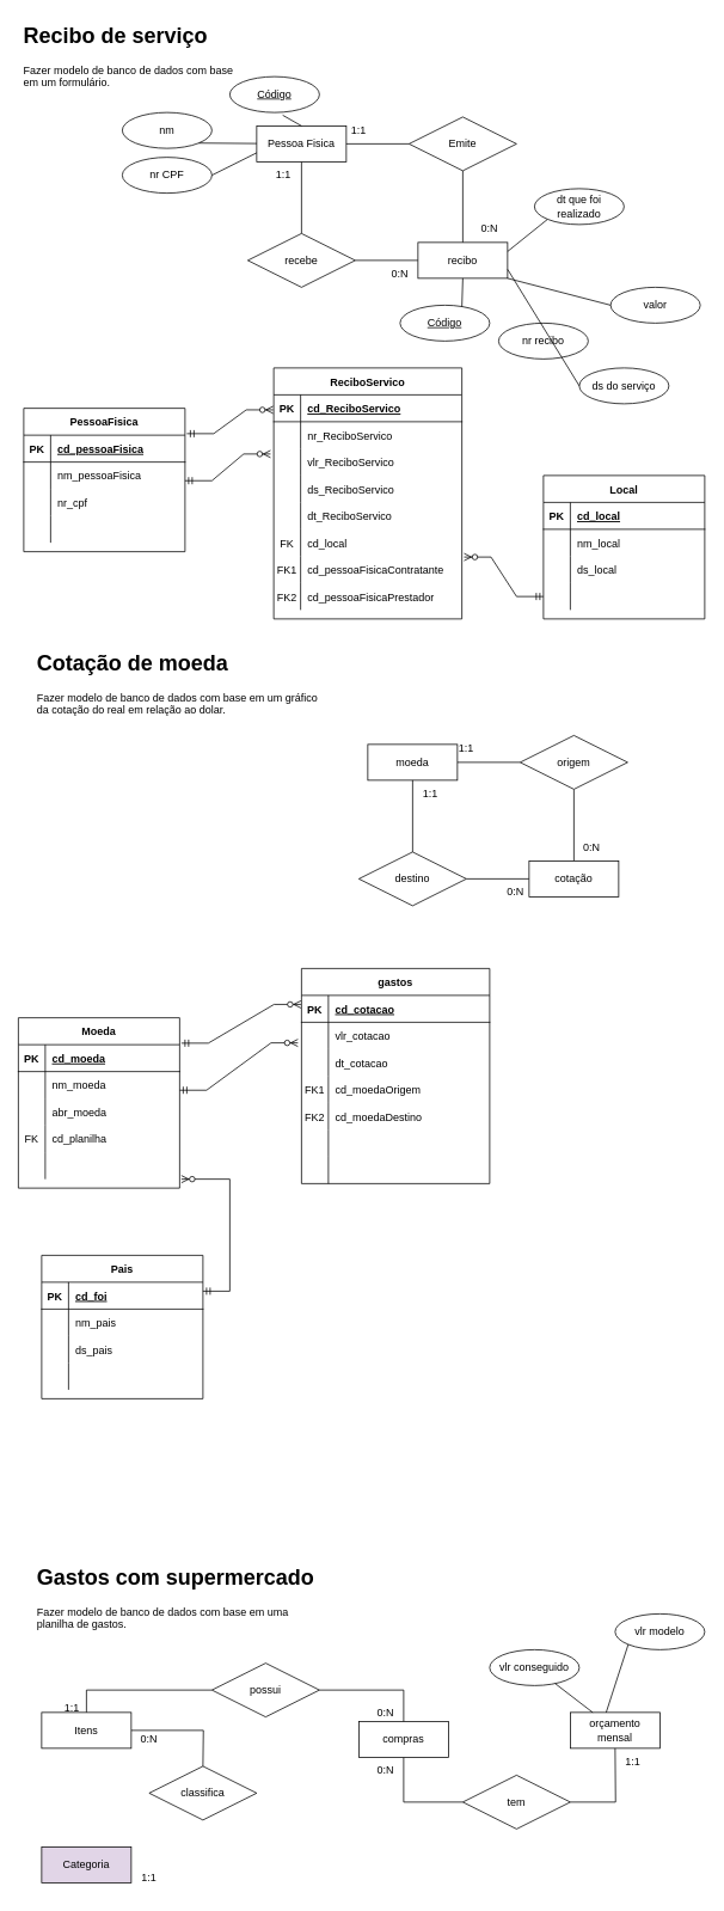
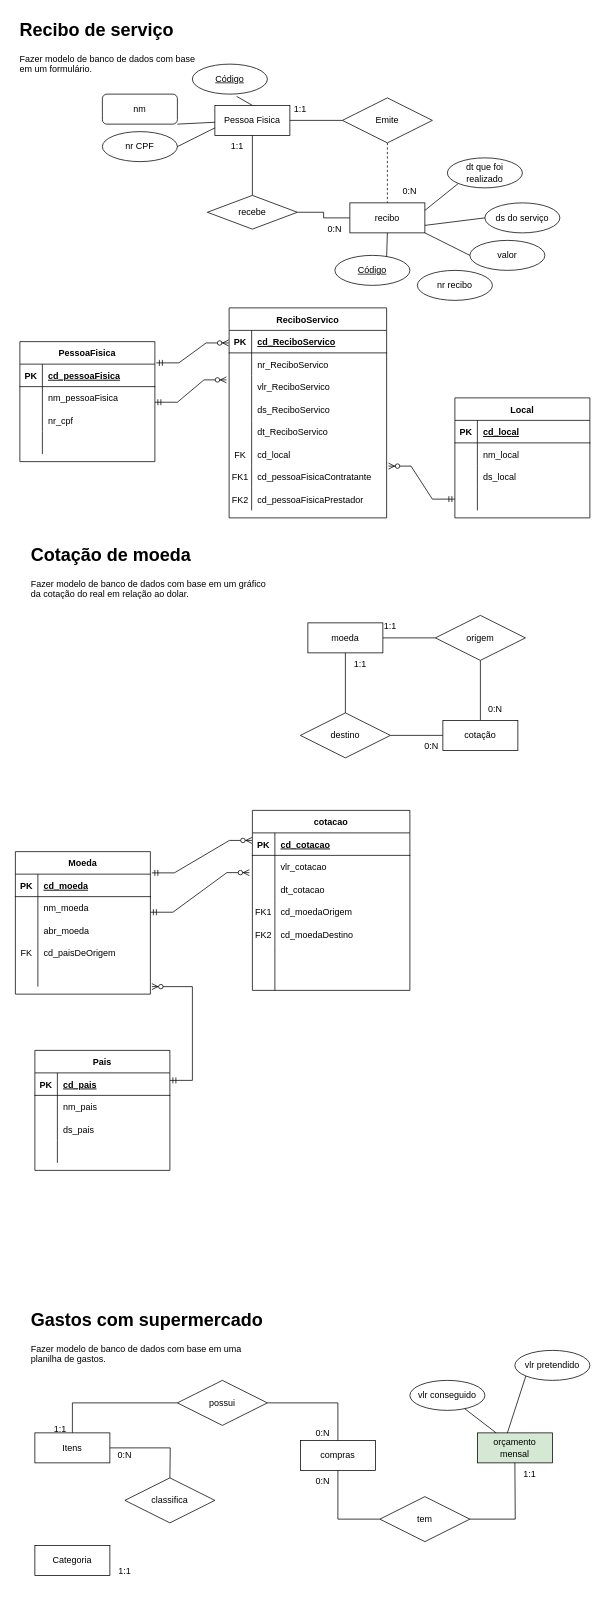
- <mxCell id="105" value="nm" style="ellipse;whiteSpace=wrap;html=1;align=center;" parent="1" vertex="1"><mxGeometry x="136" y="125" width="100" height="40" as="geometry" /></mxCell>
+ <mxCell id="105" value="nm" style="whiteSpace=wrap;html=1;align=center;rounded=1;" parent="1" vertex="1"><mxGeometry x="136" y="125" width="100" height="40" as="geometry" /></mxCell>
- <mxCell id="7" style="edgeStyle=orthogonalEdgeStyle;rounded=0;orthogonalLoop=1;jettySize=auto;html=1;endArrow=none;endFill=0;" parent="1" source="8" target="9" edge="1"><mxGeometry relative="1" as="geometry" /></mxCell>
+ <mxCell id="7" style="edgeStyle=orthogonalEdgeStyle;rounded=0;orthogonalLoop=1;jettySize=auto;html=1;endArrow=none;endFill=0;dashed=1;" parent="1" source="8" target="9" edge="1"><mxGeometry relative="1" as="geometry" /></mxCell>
- <mxCell id="5" value="recebe" style="shape=rhombus;perimeter=rhombusPerimeter;whiteSpace=wrap;html=1;align=center;" parent="1" vertex="1"><mxGeometry x="276" y="260" width="120" height="60" as="geometry" /></mxCell>
+ <mxCell id="5" value="recebe" style="shape=rhombus;perimeter=rhombusPerimeter;whiteSpace=wrap;html=1;align=center;" parent="1" vertex="1"><mxGeometry x="276" y="260" width="120" height="45" as="geometry" /></mxCell>
- <mxCell id="112" value="valor" style="ellipse;whiteSpace=wrap;html=1;align=center;" parent="1" vertex="1"><mxGeometry x="681" y="320" width="100" height="40" as="geometry" /></mxCell>
+ <mxCell id="112" value="valor" style="ellipse;whiteSpace=wrap;html=1;align=center;" parent="1" vertex="1"><mxGeometry x="626" y="320" width="100" height="40" as="geometry" /></mxCell>
- <mxCell id="109" value="ds do serviço" style="ellipse;whiteSpace=wrap;html=1;align=center;" parent="1" vertex="1"><mxGeometry x="646" y="410" width="100" height="40" as="geometry" /></mxCell>
+ <mxCell id="109" value="ds do serviço" style="ellipse;whiteSpace=wrap;html=1;align=center;" parent="1" vertex="1"><mxGeometry x="646" y="270" width="100" height="40" as="geometry" /></mxCell>
- <mxCell id="136" value="gastos" style="shape=table;startSize=30;container=1;collapsible=1;childLayout=tableLayout;fixedRows=1;rowLines=0;fontStyle=1;align=center;resizeLast=1;" parent="1" vertex="1"><mxGeometry x="336" y="1080" width="210" height="240" as="geometry" /></mxCell>
+ <mxCell id="136" value="cotacao" style="shape=table;startSize=30;container=1;collapsible=1;childLayout=tableLayout;fixedRows=1;rowLines=0;fontStyle=1;align=center;resizeLast=1;" parent="1" vertex="1"><mxGeometry x="336" y="1080" width="210" height="240" as="geometry" /></mxCell>
- <mxCell id="132" value="cd_planilha" style="shape=partialRectangle;connectable=0;fillColor=none;top=0;left=0;bottom=0;right=0;align=left;spacingLeft=6;fontStyle=0;overflow=hidden;" parent="130" vertex="1"><mxGeometry x="30" width="150" height="30" as="geometry"><mxRectangle width="150" height="30" as="alternateBounds" /></mxGeometry></mxCell>
+ <mxCell id="132" value="cd_paisDeOrigem" style="shape=partialRectangle;connectable=0;fillColor=none;top=0;left=0;bottom=0;right=0;align=left;spacingLeft=6;fontStyle=0;overflow=hidden;" parent="130" vertex="1"><mxGeometry x="30" width="150" height="30" as="geometry"><mxRectangle width="150" height="30" as="alternateBounds" /></mxGeometry></mxCell>
- <mxCell id="164" value="cd_foi" style="shape=partialRectangle;connectable=0;fillColor=none;top=0;left=0;bottom=0;right=0;align=left;spacingLeft=6;fontStyle=5;overflow=hidden;" parent="162" vertex="1"><mxGeometry x="30" width="150" height="30" as="geometry"><mxRectangle width="150" height="30" as="alternateBounds" /></mxGeometry></mxCell>
+ <mxCell id="164" value="cd_pais" style="shape=partialRectangle;connectable=0;fillColor=none;top=0;left=0;bottom=0;right=0;align=left;spacingLeft=6;fontStyle=5;overflow=hidden;" parent="162" vertex="1"><mxGeometry x="30" width="150" height="30" as="geometry"><mxRectangle width="150" height="30" as="alternateBounds" /></mxGeometry></mxCell>
- <mxCell id="101" value="vlr modelo" style="ellipse;whiteSpace=wrap;html=1;align=center;" parent="1" vertex="1"><mxGeometry x="686" y="1800" width="100" height="40" as="geometry" /></mxCell>
+ <mxCell id="101" value="vlr pretendido" style="ellipse;whiteSpace=wrap;html=1;align=center;" parent="1" vertex="1"><mxGeometry x="686" y="1800" width="100" height="40" as="geometry" /></mxCell>
- <mxCell id="95" value="possui" style="shape=rhombus;perimeter=rhombusPerimeter;whiteSpace=wrap;html=1;align=center;" parent="1" vertex="1"><mxGeometry x="236" y="1855" width="120" height="60" as="geometry" /></mxCell>
+ <mxCell id="95" value="possui" style="shape=rhombus;perimeter=rhombusPerimeter;whiteSpace=wrap;html=1;align=center;" parent="1" vertex="1"><mxGeometry x="236" y="1840" width="120" height="60" as="geometry" /></mxCell>
- <mxCell id="88" value="orçamento mensal" style="whiteSpace=wrap;html=1;align=center;" parent="1" vertex="1"><mxGeometry x="636" y="1910" width="100" height="40" as="geometry" /></mxCell>
+ <mxCell id="88" value="orçamento mensal" style="whiteSpace=wrap;html=1;align=center;fillColor=#d5e8d4;" parent="1" vertex="1"><mxGeometry x="636" y="1910" width="100" height="40" as="geometry" /></mxCell>
- <mxCell id="93" value="tem" style="shape=rhombus;perimeter=rhombusPerimeter;whiteSpace=wrap;html=1;align=center;" parent="1" vertex="1"><mxGeometry x="516" y="1980" width="120" height="60" as="geometry" /></mxCell>
+ <mxCell id="93" value="tem" style="shape=rhombus;perimeter=rhombusPerimeter;whiteSpace=wrap;html=1;align=center;" parent="1" vertex="1"><mxGeometry x="506" y="1995" width="120" height="60" as="geometry" /></mxCell>
- <mxCell id="87" value="Categoria" style="whiteSpace=wrap;html=1;align=center;fillColor=#e1d5e7;" parent="1" vertex="1"><mxGeometry x="46" y="2060" width="100" height="40" as="geometry" /></mxCell>
+ <mxCell id="87" value="Categoria" style="whiteSpace=wrap;html=1;align=center;" parent="1" vertex="1"><mxGeometry x="46" y="2060" width="100" height="40" as="geometry" /></mxCell>
